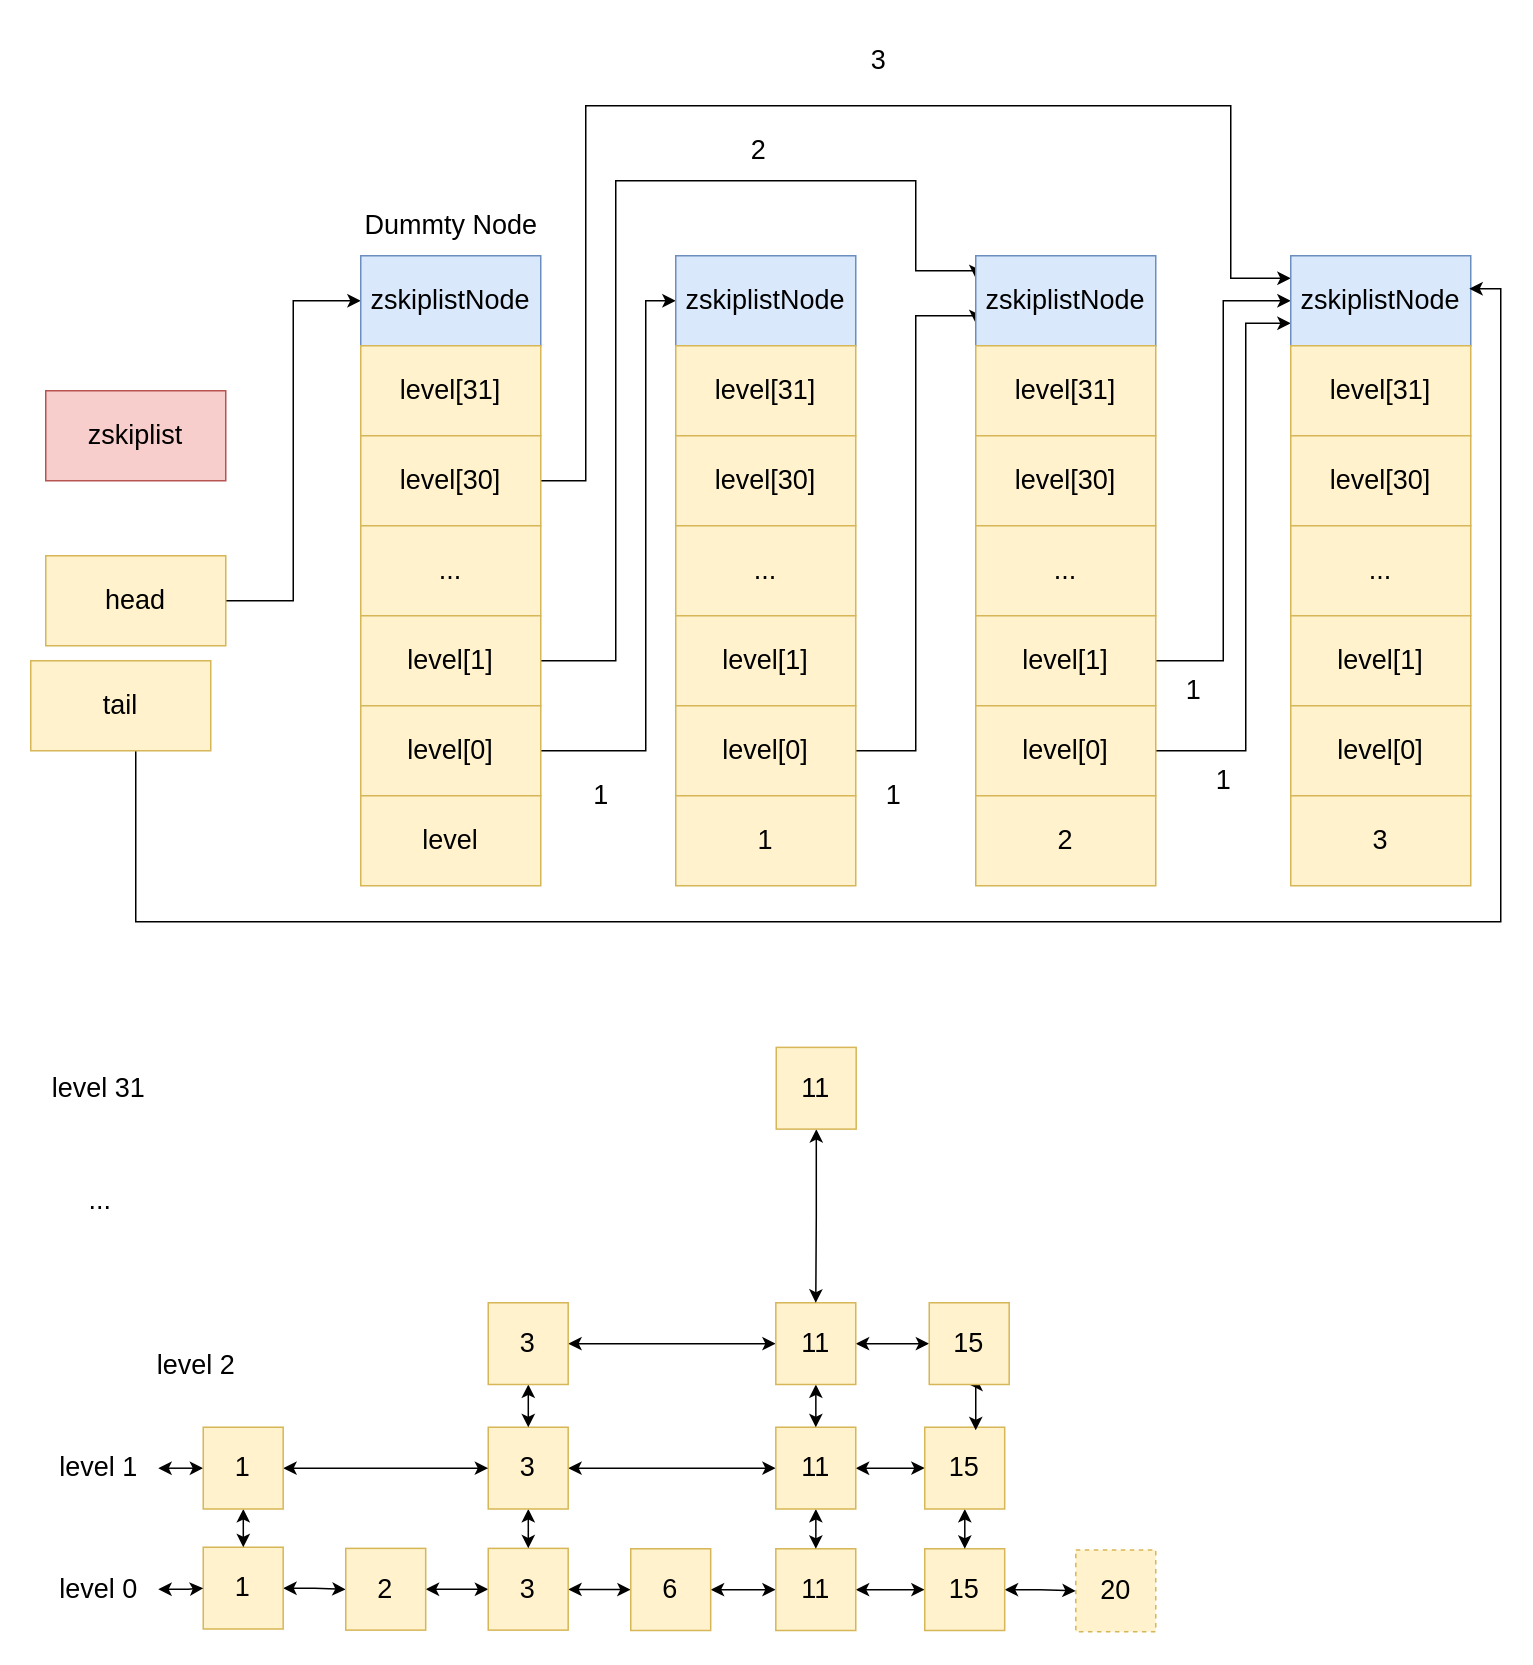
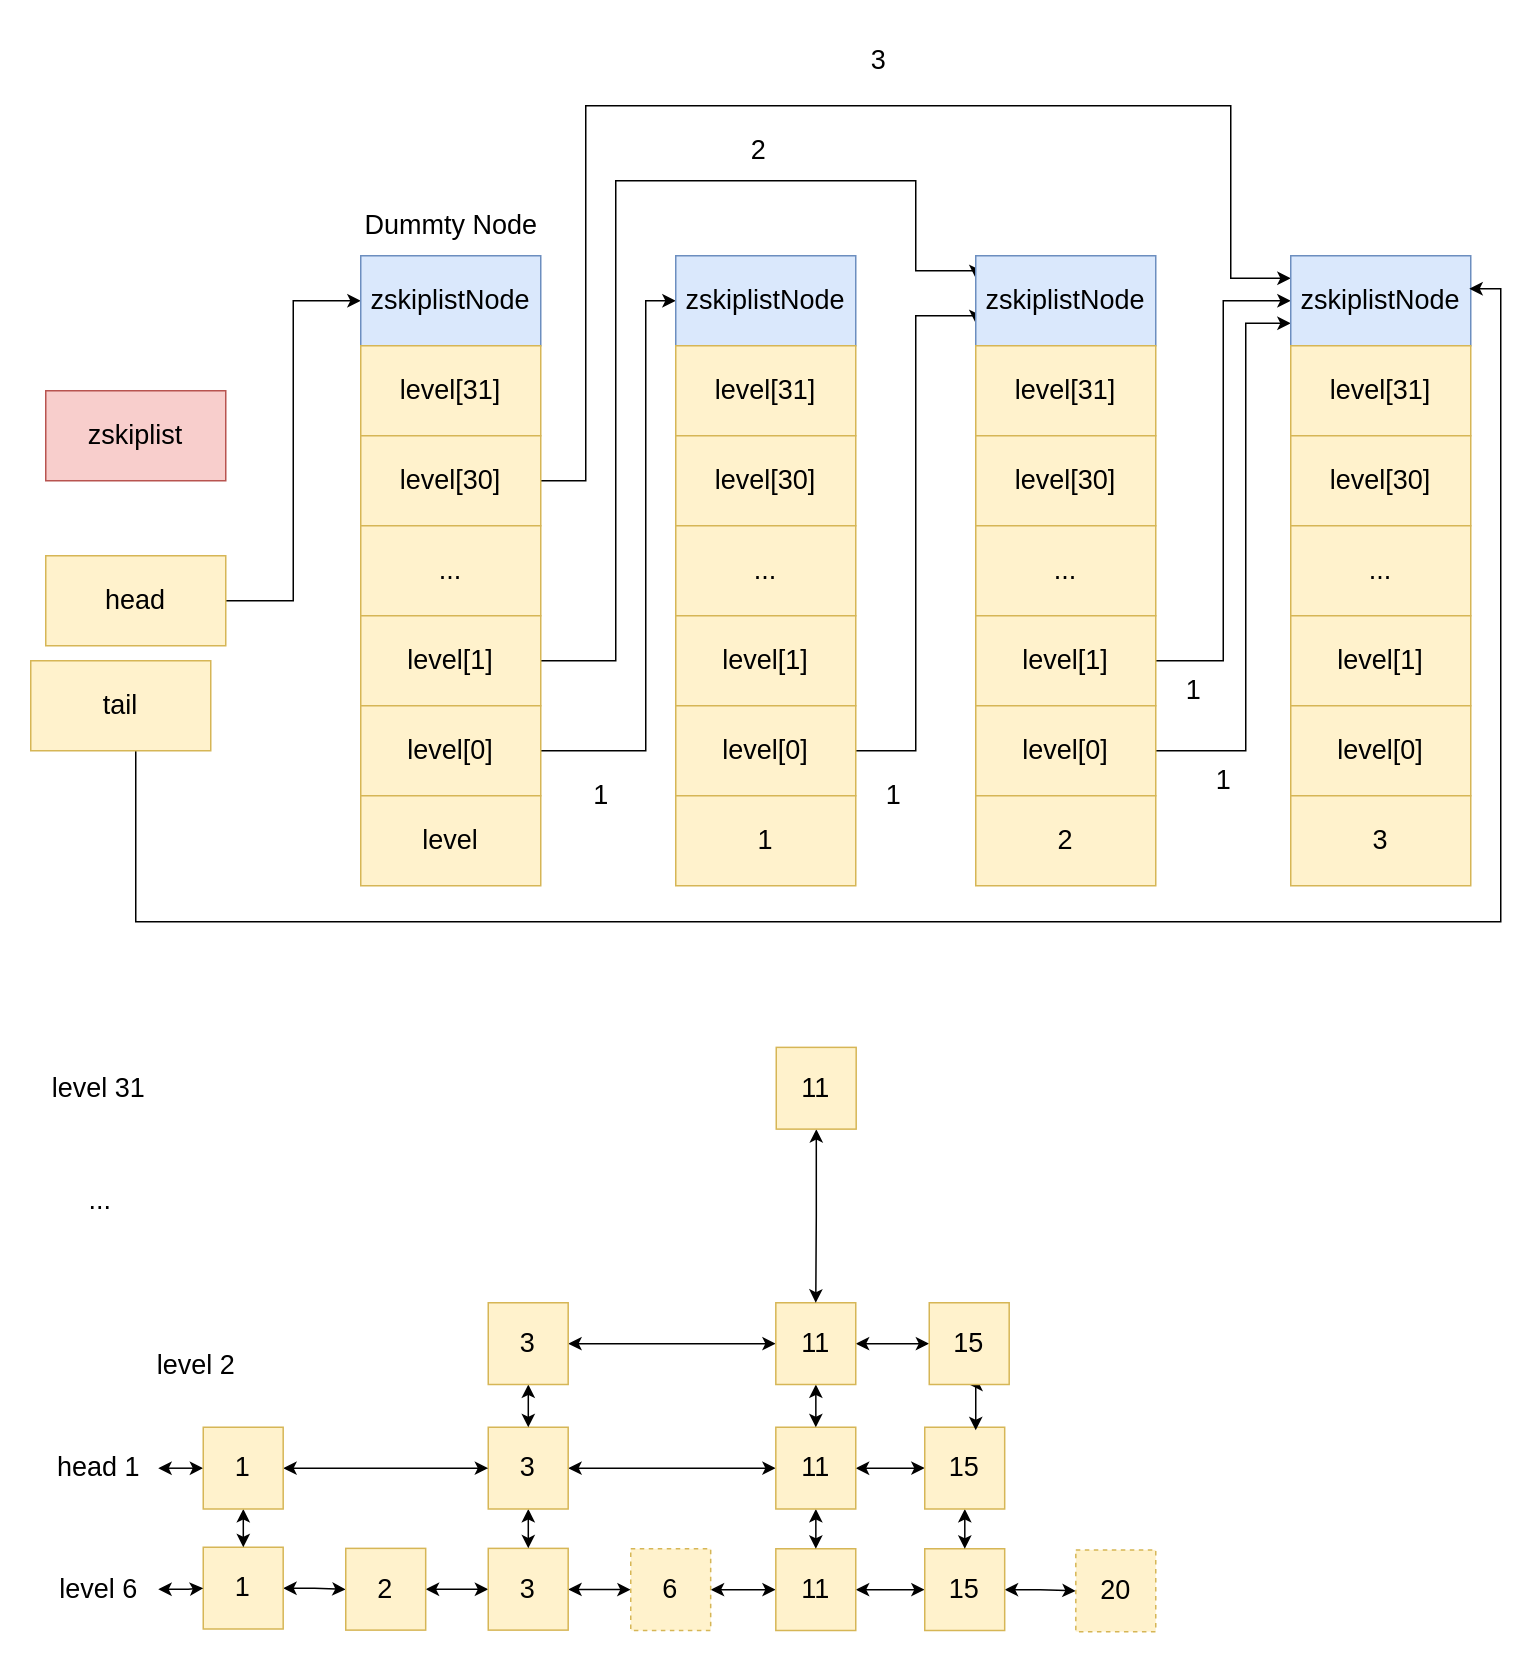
- <mxCell id="51" value="level 1" style="text;html=1;align=center;verticalAlign=middle;resizable=0;points=[];autosize=1;strokeColor=none;fillColor=none;fontSize=18;" vertex="1" parent="1"><mxGeometry x="25" y="958.25" width="80" height="40" as="geometry" /></mxCell>
+ <mxCell id="51" value="head 1" style="text;html=1;align=center;verticalAlign=middle;resizable=0;points=[];autosize=1;strokeColor=none;fillColor=none;fontSize=18;" vertex="1" parent="1"><mxGeometry x="25" y="958.25" width="80" height="40" as="geometry" /></mxCell>
- <mxCell id="53" value="level 0" style="text;html=1;align=center;verticalAlign=middle;resizable=0;points=[];autosize=1;strokeColor=none;fillColor=none;fontSize=18;" vertex="1" parent="1"><mxGeometry x="25" y="1039" width="80" height="40" as="geometry" /></mxCell>
+ <mxCell id="53" value="level 6" style="text;html=1;align=center;verticalAlign=middle;resizable=0;points=[];autosize=1;strokeColor=none;fillColor=none;fontSize=18;" vertex="1" parent="1"><mxGeometry x="25" y="1039" width="80" height="40" as="geometry" /></mxCell>
- <mxCell id="59" value="&lt;font style=&quot;font-size: 18px;&quot;&gt;6&lt;/font&gt;" style="rounded=0;whiteSpace=wrap;html=1;fillColor=#fff2cc;strokeColor=#d6b656;" vertex="1" parent="1"><mxGeometry x="420" y="1032" width="53.29" height="54.5" as="geometry" /></mxCell>
+ <mxCell id="59" value="&lt;font style=&quot;font-size: 18px;&quot;&gt;6&lt;/font&gt;" style="rounded=0;whiteSpace=wrap;html=1;fillColor=#fff2cc;strokeColor=#d6b656;dashed=1;" vertex="1" parent="1"><mxGeometry x="420" y="1032" width="53.29" height="54.5" as="geometry" /></mxCell>
